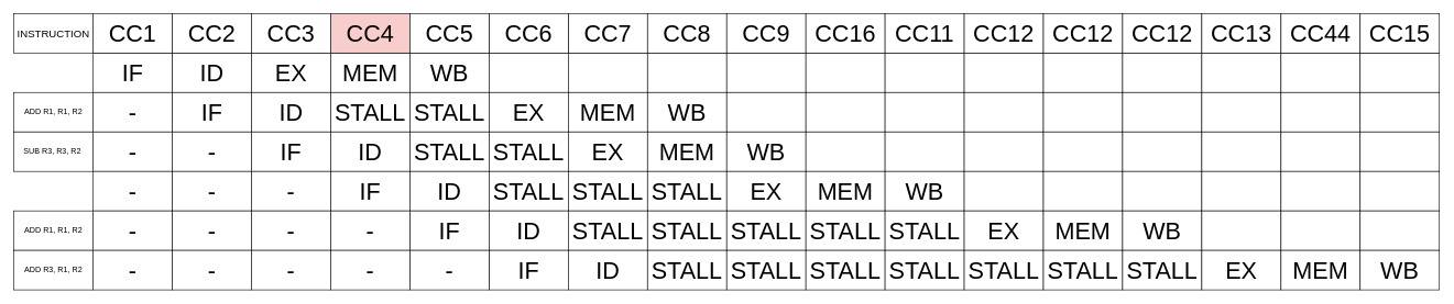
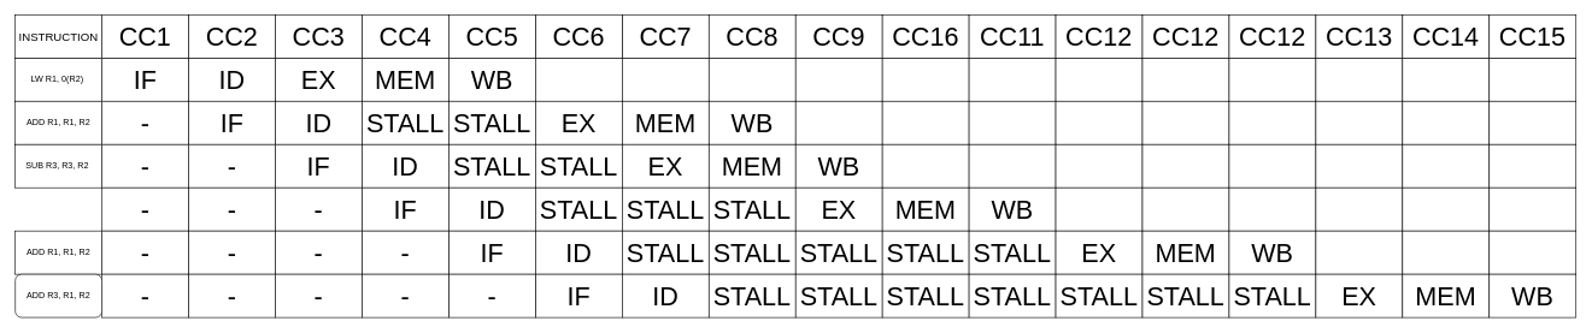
- <mxCell id="83" value="&lt;font style=&quot;font-size: 36px;&quot;&gt;CC4&lt;/font&gt;" style="rounded=0;whiteSpace=wrap;html=1;fillColor=#f8cecc;" parent="1" vertex="1"><mxGeometry x="500" y="20" width="120" height="60" as="geometry" /></mxCell>
+ <mxCell id="83" value="&lt;font style=&quot;font-size: 36px;&quot;&gt;CC4&lt;/font&gt;" style="rounded=0;whiteSpace=wrap;html=1;" parent="1" vertex="1"><mxGeometry x="500" y="20" width="120" height="60" as="geometry" /></mxCell>
- <mxCell id="119" value="&lt;span style=&quot;font-size: 36px;&quot;&gt;CC44&lt;/span&gt;" style="rounded=0;whiteSpace=wrap;html=1;" parent="1" vertex="1"><mxGeometry x="1940" y="20" width="120" height="60" as="geometry" /></mxCell>
+ <mxCell id="119" value="&lt;span style=&quot;font-size: 36px;&quot;&gt;CC14&lt;/span&gt;" style="rounded=0;whiteSpace=wrap;html=1;" parent="1" vertex="1"><mxGeometry x="1940" y="20" width="120" height="60" as="geometry" /></mxCell>
+ <mxCell id="86" value="LW R1, 0(R2)&amp;nbsp;" style="rounded=0;whiteSpace=wrap;html=1;" parent="1" vertex="1"><mxGeometry x="20" y="80" width="120" height="60" as="geometry" /></mxCell>
- <mxCell id="90" value="ADD R3, R1, R2" style="rounded=0;whiteSpace=wrap;html=1;" parent="1" vertex="1"><mxGeometry x="20" y="380" width="120" height="60" as="geometry" /></mxCell>
+ <mxCell id="90" value="ADD R3, R1, R2" style="whiteSpace=wrap;html=1;rounded=1;" parent="1" vertex="1"><mxGeometry x="20" y="380" width="120" height="60" as="geometry" /></mxCell>
